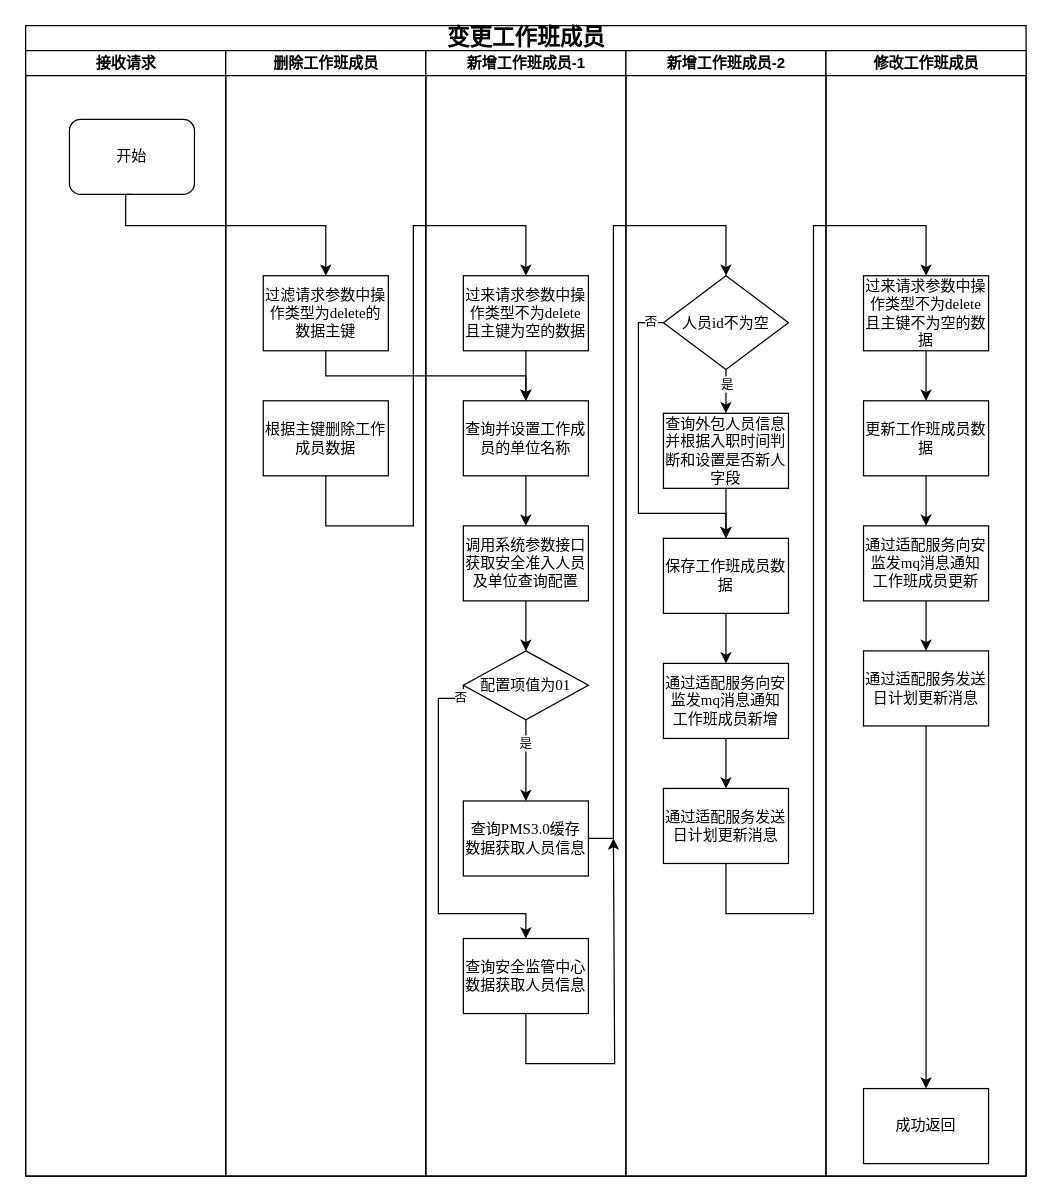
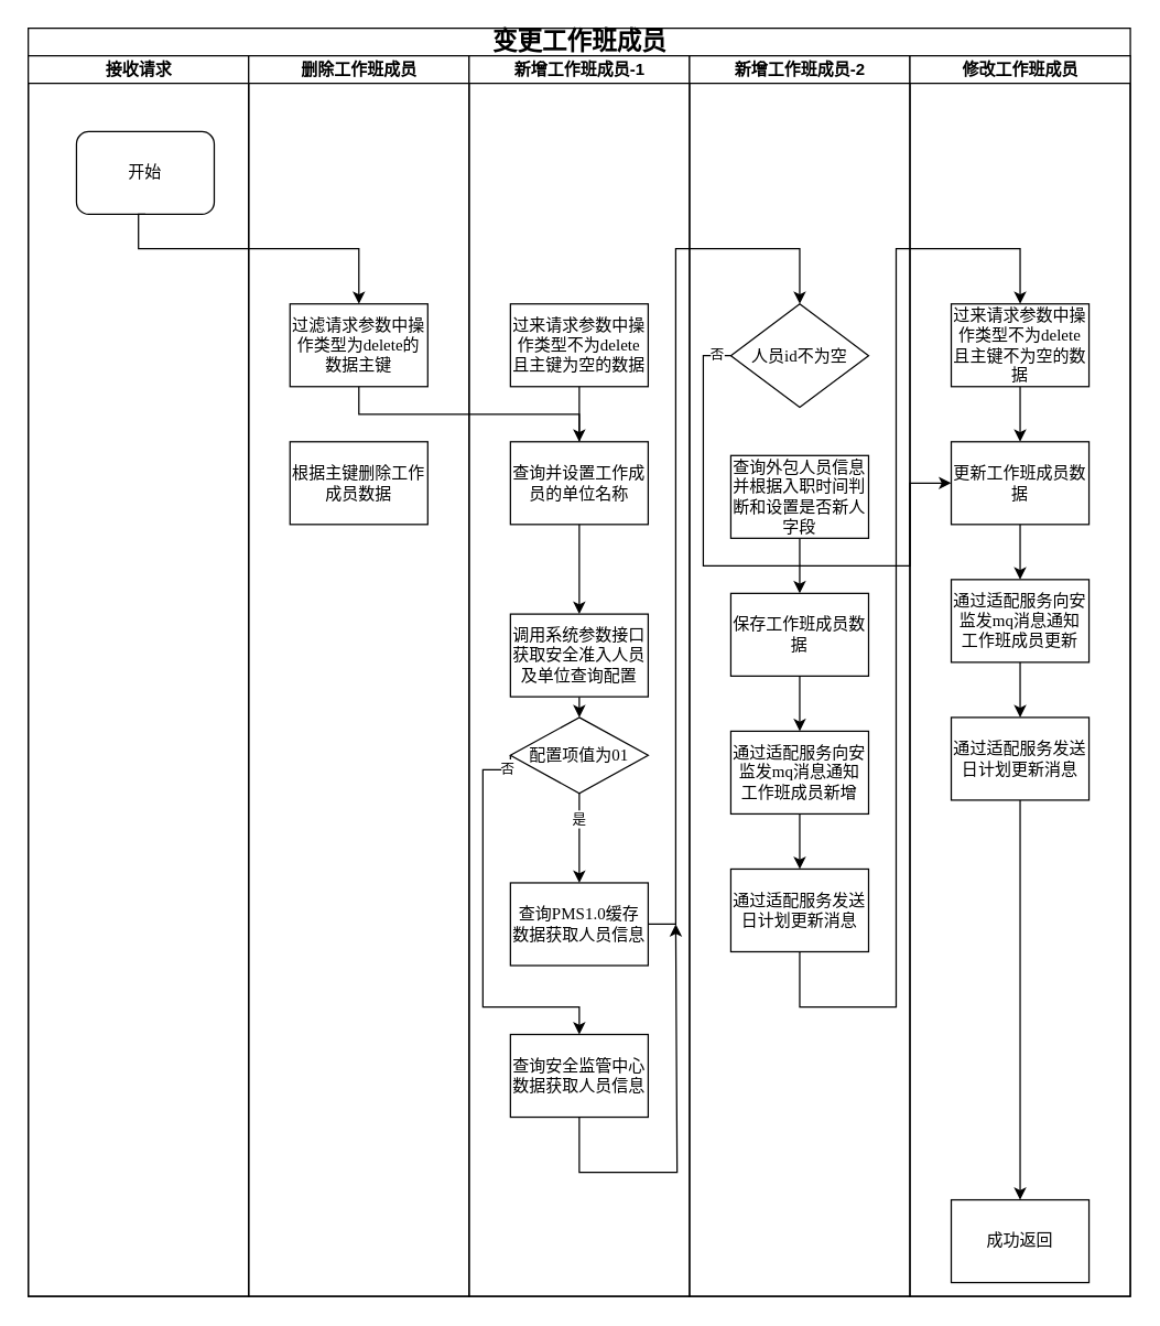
- <mxCell id="25" style="edgeStyle=orthogonalEdgeStyle;rounded=0;orthogonalLoop=1;jettySize=auto;html=1;exitX=0.5;exitY=1;exitDx=0;exitDy=0;entryX=0.5;entryY=0;entryDx=0;entryDy=0;" edge="1" parent="2" source="8" target="11"><mxGeometry relative="1" as="geometry"><Array as="points"><mxPoint x="240" y="400" /><mxPoint x="310" y="400" /><mxPoint x="310" y="160" /><mxPoint x="400" y="160" /></Array></mxGeometry></mxCell>
- <mxCell id="10" style="edgeStyle=orthogonalEdgeStyle;rounded=0;orthogonalLoop=1;jettySize=auto;html=1;exitX=0.5;exitY=1;exitDx=0;exitDy=0;entryX=0.5;entryY=0;entryDx=0;entryDy=0;" edge="1" parent="9" source="11" target="13"><mxGeometry relative="1" as="geometry" /></mxCell>
+ <mxCell id="10" style="edgeStyle=orthogonalEdgeStyle;rounded=0;orthogonalLoop=1;jettySize=auto;html=1;exitX=0.5;exitY=1;exitDx=0;exitDy=0;entryX=0.5;entryY=0;entryDx=0;entryDy=0;endArrow=none;" edge="1" parent="9" source="11" target="13"><mxGeometry relative="1" as="geometry" /></mxCell>
- <mxCell id="27" style="edgeStyle=orthogonalEdgeStyle;rounded=0;orthogonalLoop=1;jettySize=auto;html=1;exitX=0.5;exitY=1;exitDx=0;exitDy=0;" edge="1" parent="26" source="31" target="33"><mxGeometry relative="1" as="geometry" /></mxCell>
- <mxCell id="28" value="&lt;font style=&quot;font-size: 10px;&quot;&gt;是&lt;/font&gt;" style="edgeLabel;html=1;align=center;verticalAlign=middle;resizable=0;points=[];" vertex="1" connectable="0" parent="27"><mxGeometry x="-0.52" relative="1" as="geometry"><mxPoint as="offset" /></mxGeometry></mxCell>
- <mxCell id="32" style="edgeStyle=orthogonalEdgeStyle;rounded=0;orthogonalLoop=1;jettySize=auto;html=1;exitX=0.5;exitY=1;exitDx=0;exitDy=0;" edge="1" parent="26" source="33" target="35"><mxGeometry relative="1" as="geometry" /></mxCell>
+ <mxCell id="32" style="edgeStyle=orthogonalEdgeStyle;rounded=0;orthogonalLoop=1;jettySize=auto;html=1;exitX=0.5;exitY=1;exitDx=0;exitDy=0;" edge="1" parent="26" source="33" target="44"><mxGeometry relative="1" as="geometry" /></mxCell>
- <mxCell id="15" value="&lt;span style=&quot;font-size: 12px;&quot;&gt;调用系统参数接口获取安全准入人员及单位查询配置&lt;/span&gt;" style="whiteSpace=wrap;html=1;fontSize=8;fontFamily=Verdana;rounded=0;shadow=0;labelBackgroundColor=none;strokeWidth=1;" vertex="1" parent="9"><mxGeometry x="30" y="380" width="100" height="60" as="geometry" /></mxCell>
+ <mxCell id="15" value="&lt;span style=&quot;font-size: 12px;&quot;&gt;调用系统参数接口获取安全准入人员及单位查询配置&lt;/span&gt;" style="whiteSpace=wrap;html=1;fontSize=8;fontFamily=Verdana;rounded=0;shadow=0;labelBackgroundColor=none;strokeWidth=1;" vertex="1" parent="9"><mxGeometry x="30" y="405" width="100" height="60" as="geometry" /></mxCell>
- <mxCell id="21" value="&lt;span style=&quot;font-size: 12px;&quot;&gt;查询PMS3.0缓存数据获取人员信息&lt;/span&gt;" style="whiteSpace=wrap;html=1;fontSize=8;fontFamily=Verdana;rounded=0;shadow=0;labelBackgroundColor=none;strokeWidth=1;" vertex="1" parent="9"><mxGeometry x="30" y="600" width="100" height="60" as="geometry" /></mxCell>
+ <mxCell id="21" value="&lt;span style=&quot;font-size: 12px;&quot;&gt;查询PMS1.0缓存数据获取人员信息&lt;/span&gt;" style="whiteSpace=wrap;html=1;fontSize=8;fontFamily=Verdana;rounded=0;shadow=0;labelBackgroundColor=none;strokeWidth=1;" vertex="1" parent="9"><mxGeometry x="30" y="600" width="100" height="60" as="geometry" /></mxCell>
